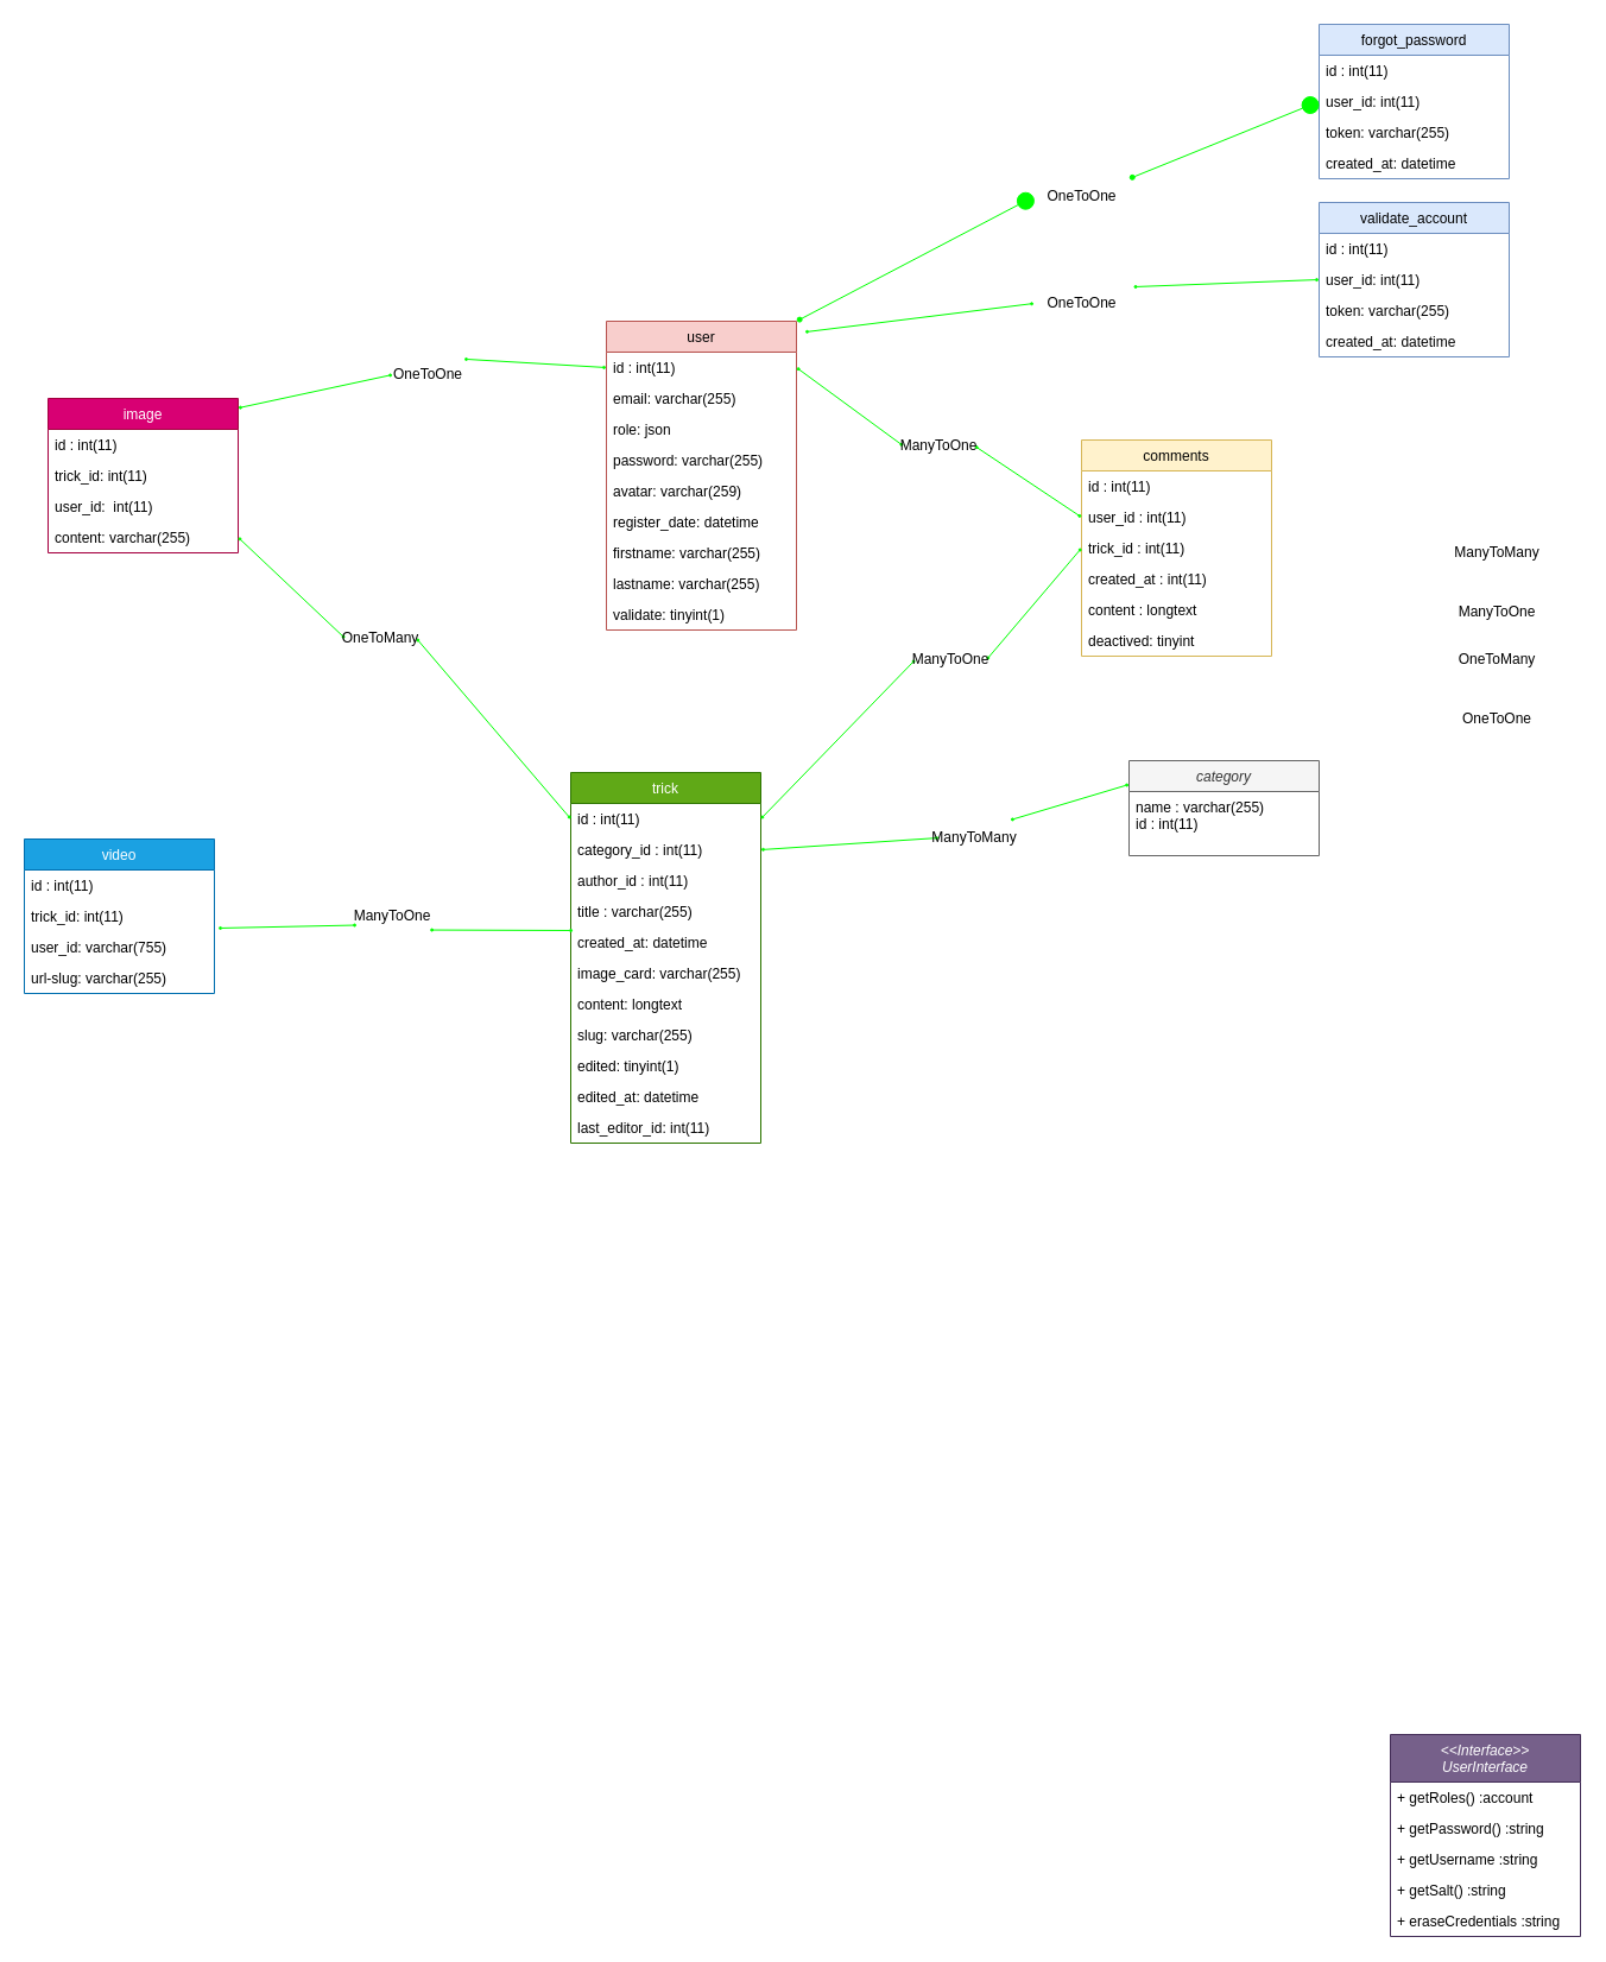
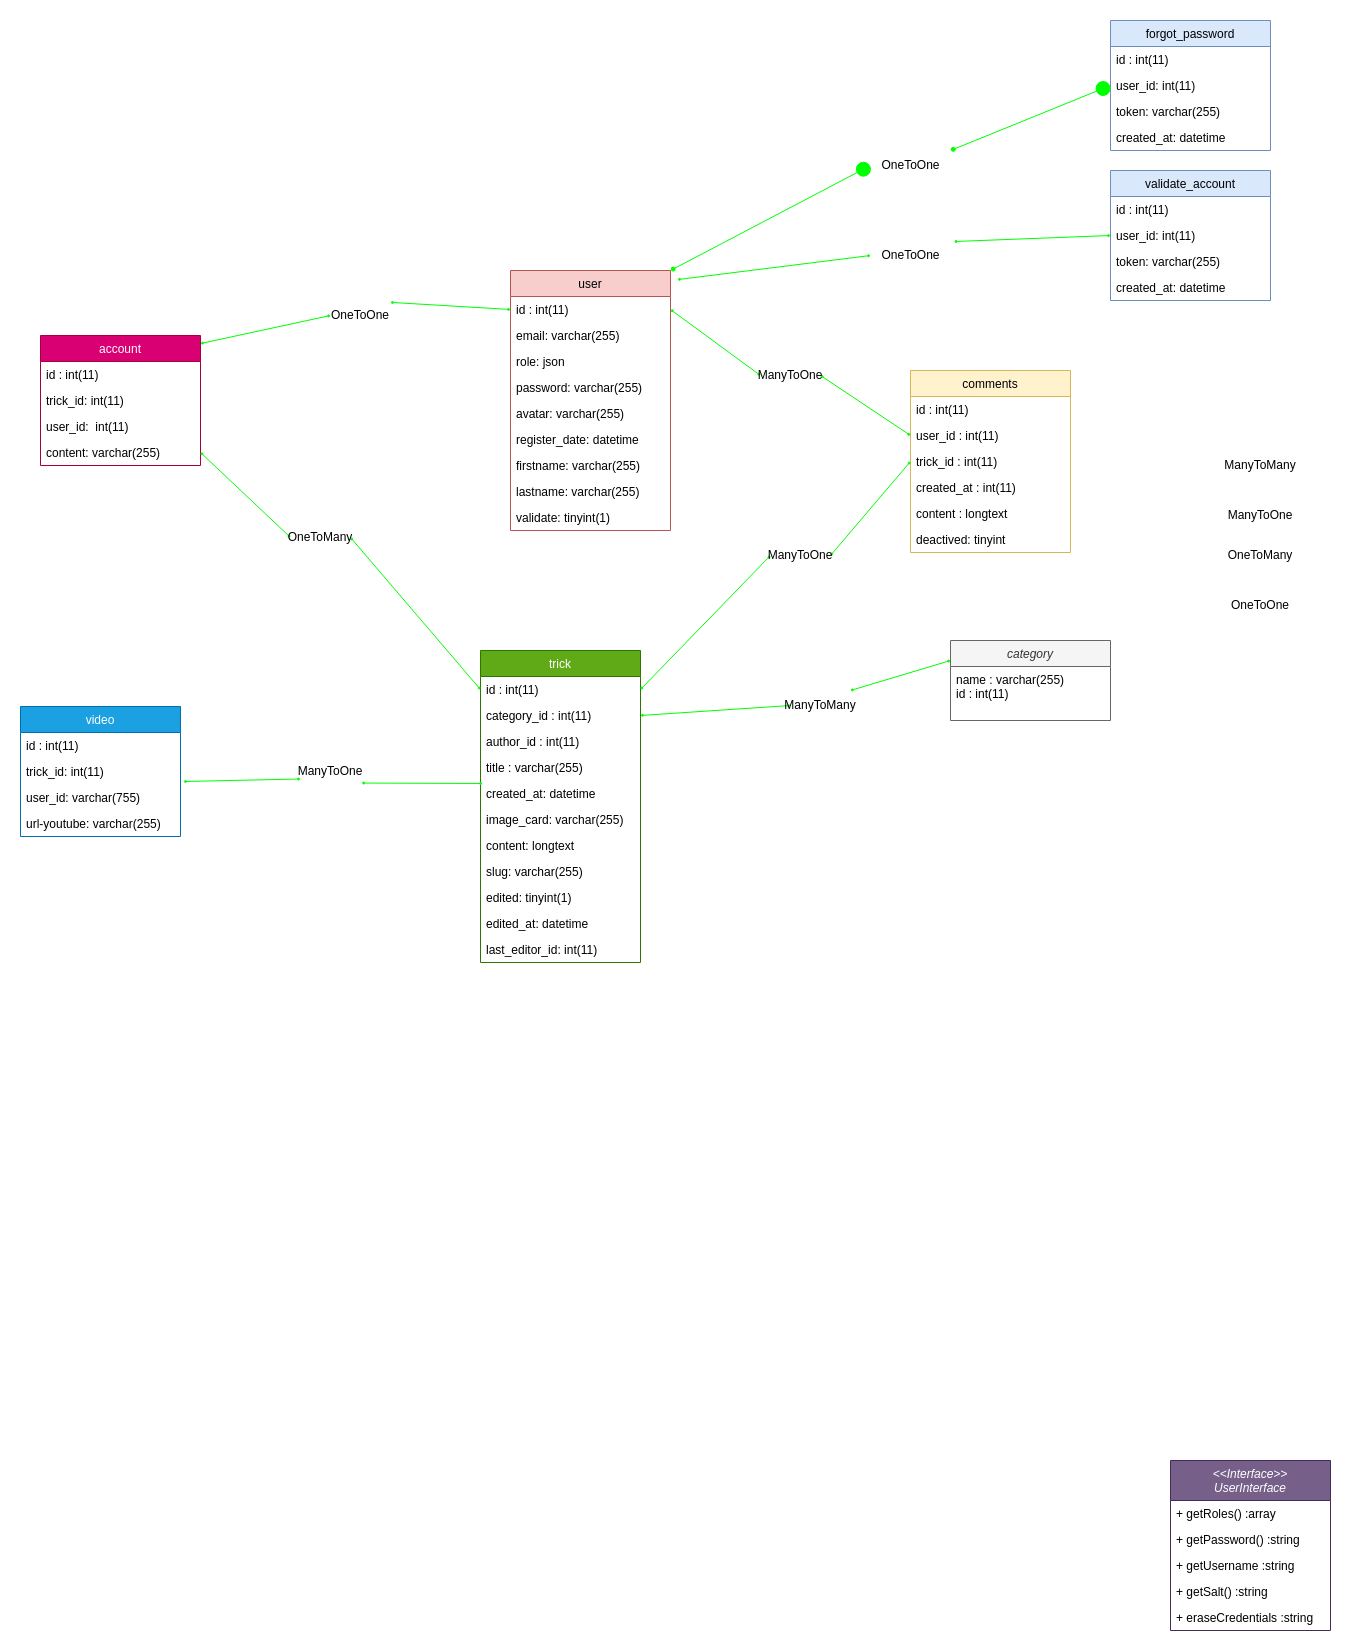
- <mxCell id="4" value="image" style="swimlane;fontStyle=0;align=center;verticalAlign=top;childLayout=stackLayout;horizontal=1;startSize=26;horizontalStack=0;resizeParent=1;resizeLast=0;collapsible=1;marginBottom=0;rounded=0;shadow=0;strokeWidth=1;fillColor=#d80073;strokeColor=#A50040;fontColor=#ffffff;" parent="1" vertex="1"><mxGeometry x="40" y="335" width="160" height="130" as="geometry"><mxRectangle x="340" y="380" width="170" height="26" as="alternateBounds" /></mxGeometry></mxCell>
+ <mxCell id="4" value="account" style="swimlane;fontStyle=0;align=center;verticalAlign=top;childLayout=stackLayout;horizontal=1;startSize=26;horizontalStack=0;resizeParent=1;resizeLast=0;collapsible=1;marginBottom=0;rounded=0;shadow=0;strokeWidth=1;fillColor=#d80073;strokeColor=#A50040;fontColor=#ffffff;" parent="1" vertex="1"><mxGeometry x="40" y="335" width="160" height="130" as="geometry"><mxRectangle x="340" y="380" width="170" height="26" as="alternateBounds" /></mxGeometry></mxCell>
- <mxCell id="14" value="avatar: varchar(259)" style="text;align=left;verticalAlign=top;spacingLeft=4;spacingRight=4;overflow=hidden;rotatable=0;points=[[0,0.5],[1,0.5]];portConstraint=eastwest;rounded=0;shadow=0;html=0;" parent="9" vertex="1"><mxGeometry y="130" width="160" height="26" as="geometry" /></mxCell>
+ <mxCell id="14" value="avatar: varchar(255)" style="text;align=left;verticalAlign=top;spacingLeft=4;spacingRight=4;overflow=hidden;rotatable=0;points=[[0,0.5],[1,0.5]];portConstraint=eastwest;rounded=0;shadow=0;html=0;" parent="9" vertex="1"><mxGeometry y="130" width="160" height="26" as="geometry" /></mxCell>
- <mxCell id="47" value="url-slug: varchar(255)" style="text;align=left;verticalAlign=top;spacingLeft=4;spacingRight=4;overflow=hidden;rotatable=0;points=[[0,0.5],[1,0.5]];portConstraint=eastwest;" parent="43" vertex="1"><mxGeometry y="104" width="160" height="26" as="geometry" /></mxCell>
+ <mxCell id="47" value="url-youtube: varchar(255)" style="text;align=left;verticalAlign=top;spacingLeft=4;spacingRight=4;overflow=hidden;rotatable=0;points=[[0,0.5],[1,0.5]];portConstraint=eastwest;" parent="43" vertex="1"><mxGeometry y="104" width="160" height="26" as="geometry" /></mxCell>
- <mxCell id="62" value="+ getRoles() :account" style="text;align=left;verticalAlign=top;spacingLeft=4;spacingRight=4;overflow=hidden;rotatable=0;points=[[0,0.5],[1,0.5]];portConstraint=eastwest;" parent="61" vertex="1"><mxGeometry y="40" width="160" height="26" as="geometry" /></mxCell>
+ <mxCell id="62" value="+ getRoles() :array" style="text;align=left;verticalAlign=top;spacingLeft=4;spacingRight=4;overflow=hidden;rotatable=0;points=[[0,0.5],[1,0.5]];portConstraint=eastwest;" parent="61" vertex="1"><mxGeometry y="40" width="160" height="26" as="geometry" /></mxCell>
